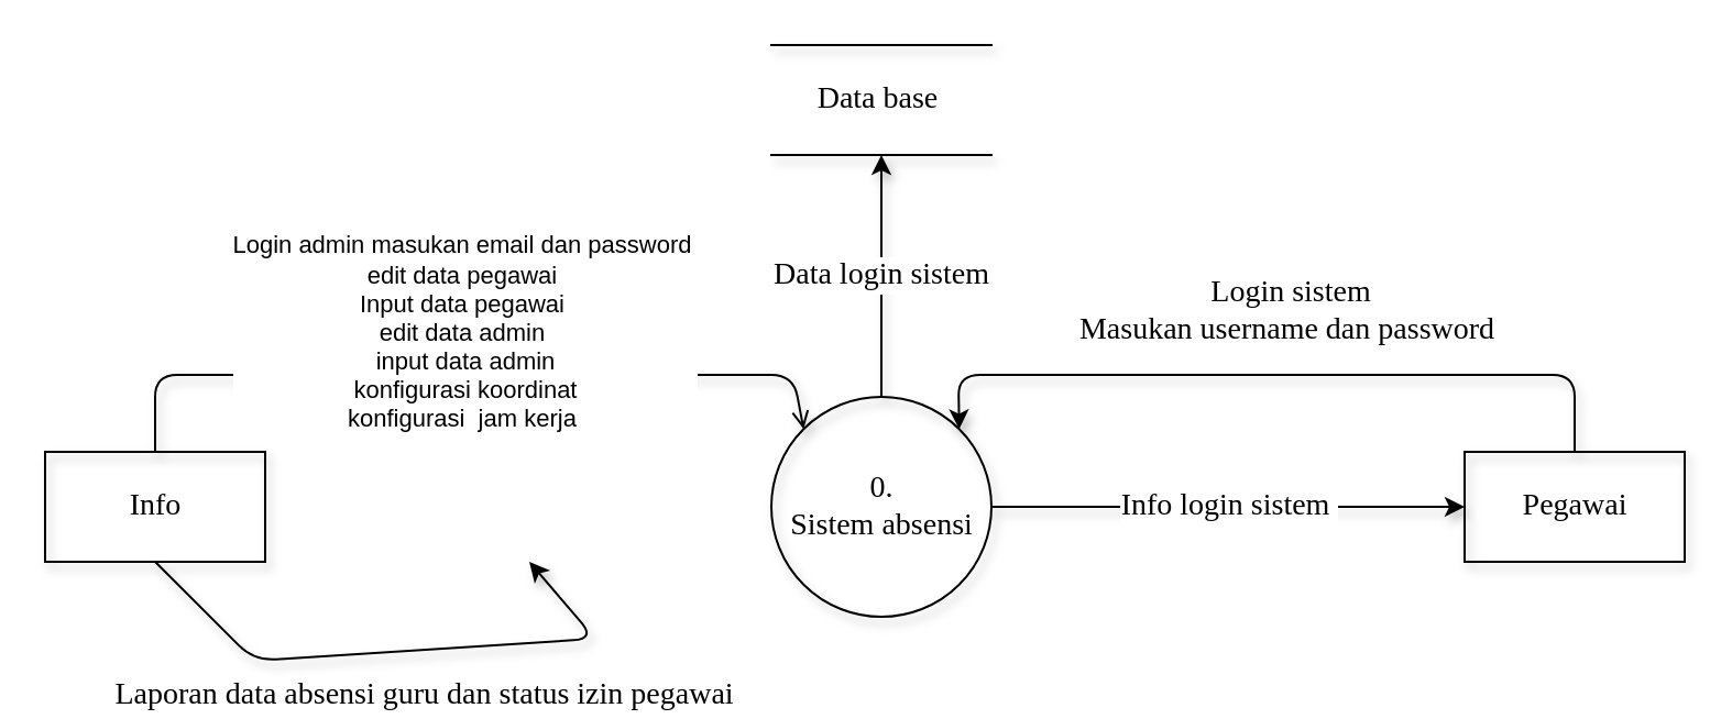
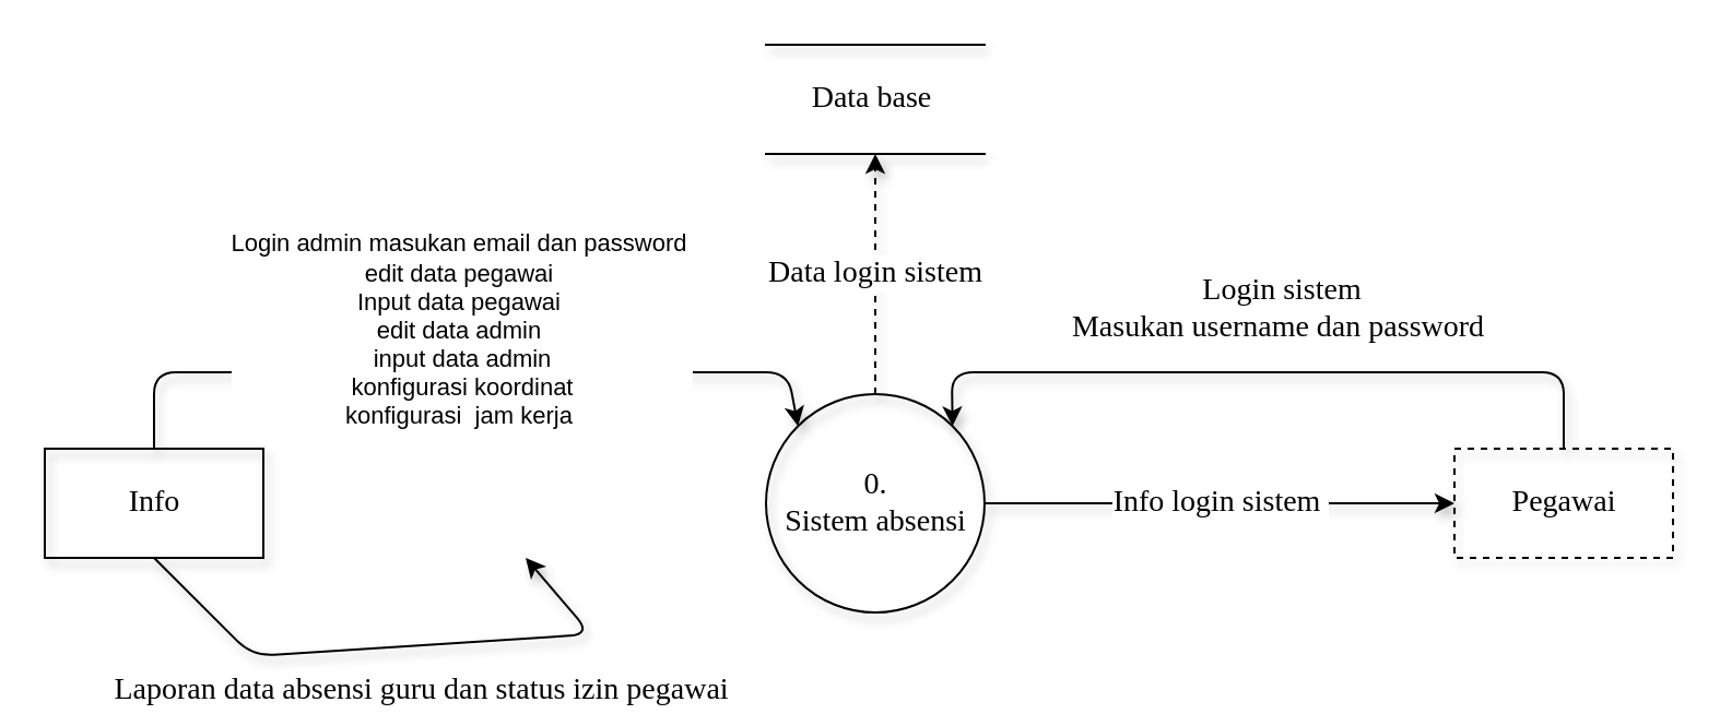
- <mxCell id="2" value="Data login sistem" style="edgeStyle=none;html=1;fontFamily=Times New Roman;fontSize=14;fillColor=none;strokeColor=#000000;shadow=1;" edge="1" parent="1" source="4" target="5"><mxGeometry relative="1" as="geometry" /></mxCell>
+ <mxCell id="2" value="Data login sistem" style="edgeStyle=none;html=1;fontFamily=Times New Roman;fontSize=14;fillColor=none;strokeColor=#000000;shadow=1;dashed=1;" edge="1" parent="1" source="4" target="5"><mxGeometry relative="1" as="geometry" /></mxCell>
- <mxCell id="6" value="" style="edgeStyle=none;html=1;entryX=0;entryY=0;entryDx=0;entryDy=0;strokeColor=#000000;fontFamily=Times New Roman;fontSize=14;fillColor=#000000;shadow=1;exitX=0.5;exitY=0;exitDx=0;exitDy=0;endArrow=open;" edge="1" parent="1" source="8" target="4"><mxGeometry x="0.07" y="30" relative="1" as="geometry"><Array as="points"><mxPoint x="70" y="170" /><mxPoint x="360" y="170" /></Array><mxPoint as="offset" /><mxPoint x="90" y="215" as="sourcePoint" /><mxPoint x="384.645" y="204.645" as="targetPoint" /></mxGeometry></mxCell>
+ <mxCell id="6" value="" style="edgeStyle=none;html=1;entryX=0;entryY=0;entryDx=0;entryDy=0;strokeColor=#000000;fontFamily=Times New Roman;fontSize=14;fillColor=#000000;shadow=1;exitX=0.5;exitY=0;exitDx=0;exitDy=0;" edge="1" parent="1" source="8" target="4"><mxGeometry x="0.07" y="30" relative="1" as="geometry"><Array as="points"><mxPoint x="70" y="170" /><mxPoint x="360" y="170" /></Array><mxPoint as="offset" /><mxPoint x="90" y="215" as="sourcePoint" /><mxPoint x="384.645" y="204.645" as="targetPoint" /></mxGeometry></mxCell>
- <mxCell id="11" value="Pegawai" style="html=1;dashed=0;whitespace=wrap;fontFamily=Times New Roman;fontSize=14;fillColor=none;strokeColor=#000000;shadow=1;" vertex="1" parent="1"><mxGeometry x="665" y="205" width="100" height="50" as="geometry" /></mxCell>
+ <mxCell id="11" value="Pegawai" style="html=1;dashed=1;whitespace=wrap;fontFamily=Times New Roman;fontSize=14;fillColor=none;strokeColor=#000000;shadow=1;" vertex="1" parent="1"><mxGeometry x="665" y="205" width="100" height="50" as="geometry" /></mxCell>
